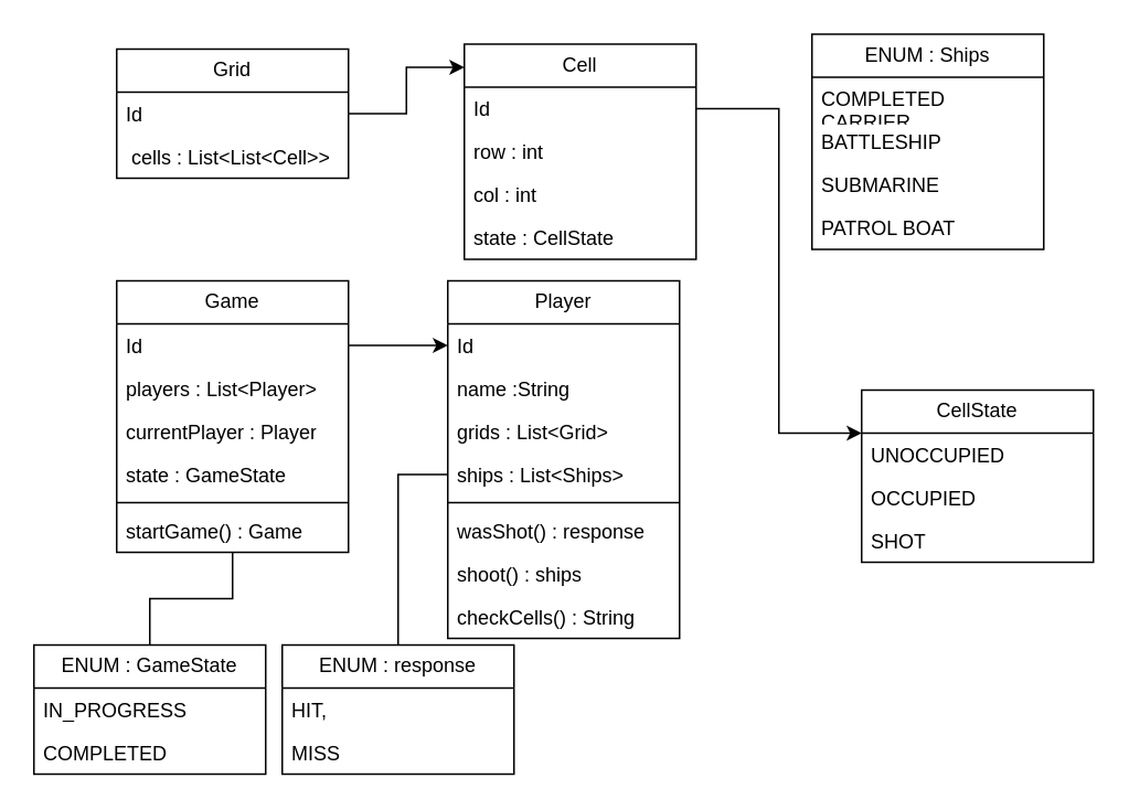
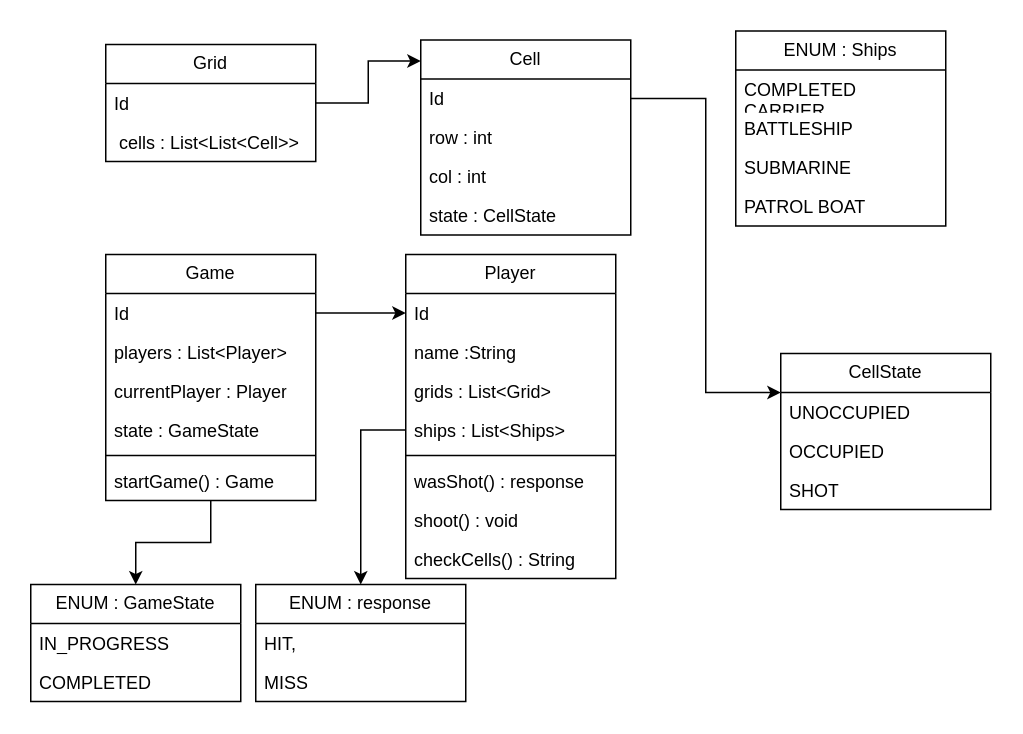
- <mxCell id="30" value="shoot() : ships" style="text;strokeColor=none;fillColor=none;align=left;verticalAlign=top;spacingLeft=4;spacingRight=4;overflow=hidden;rotatable=0;points=[[0,0.5],[1,0.5]];portConstraint=eastwest;whiteSpace=wrap;html=1;" vertex="1" parent="23"><mxGeometry y="164" width="140" height="26" as="geometry" /></mxCell>
+ <mxCell id="30" value="shoot() : void" style="text;strokeColor=none;fillColor=none;align=left;verticalAlign=top;spacingLeft=4;spacingRight=4;overflow=hidden;rotatable=0;points=[[0,0.5],[1,0.5]];portConstraint=eastwest;whiteSpace=wrap;html=1;" vertex="1" parent="23"><mxGeometry y="164" width="140" height="26" as="geometry" /></mxCell>
- <mxCell id="15" style="edgeStyle=orthogonalEdgeStyle;rounded=0;orthogonalLoop=1;jettySize=auto;html=1;endArrow=none;" edge="1" parent="1" source="16" target="36"><mxGeometry relative="1" as="geometry" /></mxCell>
+ <mxCell id="15" style="edgeStyle=orthogonalEdgeStyle;rounded=0;orthogonalLoop=1;jettySize=auto;html=1;" edge="1" parent="1" source="16" target="36"><mxGeometry relative="1" as="geometry" /></mxCell>
- <mxCell id="45" style="edgeStyle=orthogonalEdgeStyle;rounded=0;orthogonalLoop=1;jettySize=auto;html=1;exitX=0;exitY=0.5;exitDx=0;exitDy=0;endArrow=none;" edge="1" parent="1" source="27" target="39"><mxGeometry relative="1" as="geometry" /></mxCell>
+ <mxCell id="45" style="edgeStyle=orthogonalEdgeStyle;rounded=0;orthogonalLoop=1;jettySize=auto;html=1;exitX=0;exitY=0.5;exitDx=0;exitDy=0;" edge="1" parent="1" source="27" target="39"><mxGeometry relative="1" as="geometry" /></mxCell>
